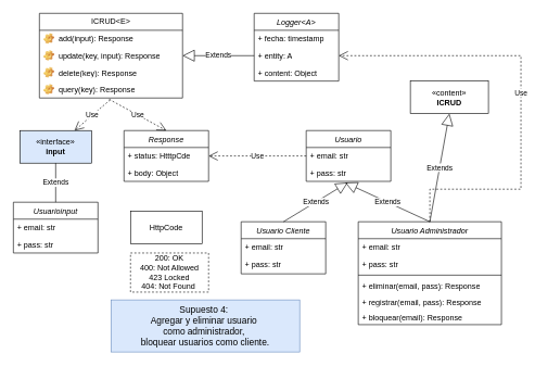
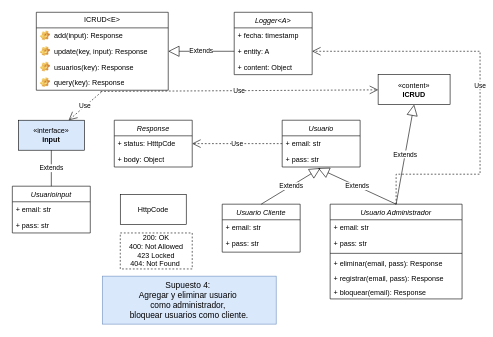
- <mxCell id="12" value="delete(key): Response" style="label;fontStyle=0;strokeColor=none;fillColor=none;align=left;verticalAlign=top;overflow=hidden;spacingLeft=28;spacingRight=4;rotatable=0;points=[[0,0.5],[1,0.5]];portConstraint=eastwest;imageWidth=16;imageHeight=16;whiteSpace=wrap;html=1;image=img/clipart/Gear_128x128.png" vertex="1" parent="9"><mxGeometry y="78" width="220" height="26" as="geometry" /></mxCell>
+ <mxCell id="12" value="usuarios(key): Response" style="label;fontStyle=0;strokeColor=none;fillColor=none;align=left;verticalAlign=top;overflow=hidden;spacingLeft=28;spacingRight=4;rotatable=0;points=[[0,0.5],[1,0.5]];portConstraint=eastwest;imageWidth=16;imageHeight=16;whiteSpace=wrap;html=1;image=img/clipart/Gear_128x128.png" vertex="1" parent="9"><mxGeometry y="78" width="220" height="26" as="geometry" /></mxCell>
- <mxCell id="23" value="Use" style="endArrow=open;endSize=12;dashed=1;html=1;rounded=0;entryX=0.5;entryY=0;entryDx=0;entryDy=0;exitX=0.487;exitY=1.077;exitDx=0;exitDy=0;exitPerimeter=0;" edge="1" parent="1" source="13" target="20"><mxGeometry width="160" relative="1" as="geometry"><mxPoint x="170" y="160" as="sourcePoint" /><mxPoint x="150" y="207" as="targetPoint" /></mxGeometry></mxCell>
+ <mxCell id="23" value="Use" style="endArrow=open;endSize=12;dashed=1;html=1;rounded=0;exitX=0.487;exitY=1.077;exitDx=0;exitDy=0;exitPerimeter=0;" edge="1" parent="1" source="13" target="25"><mxGeometry width="160" relative="1" as="geometry"><mxPoint x="170" y="160" as="sourcePoint" /><mxPoint x="150" y="207" as="targetPoint" /></mxGeometry></mxCell>
